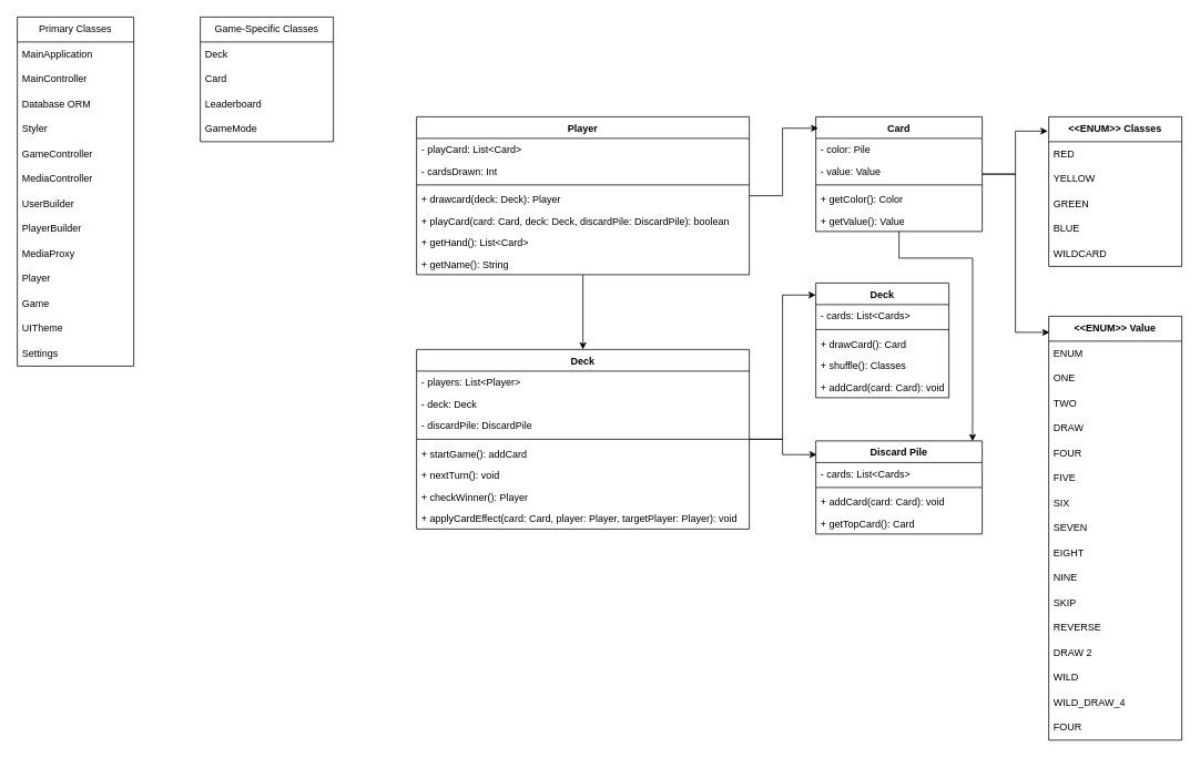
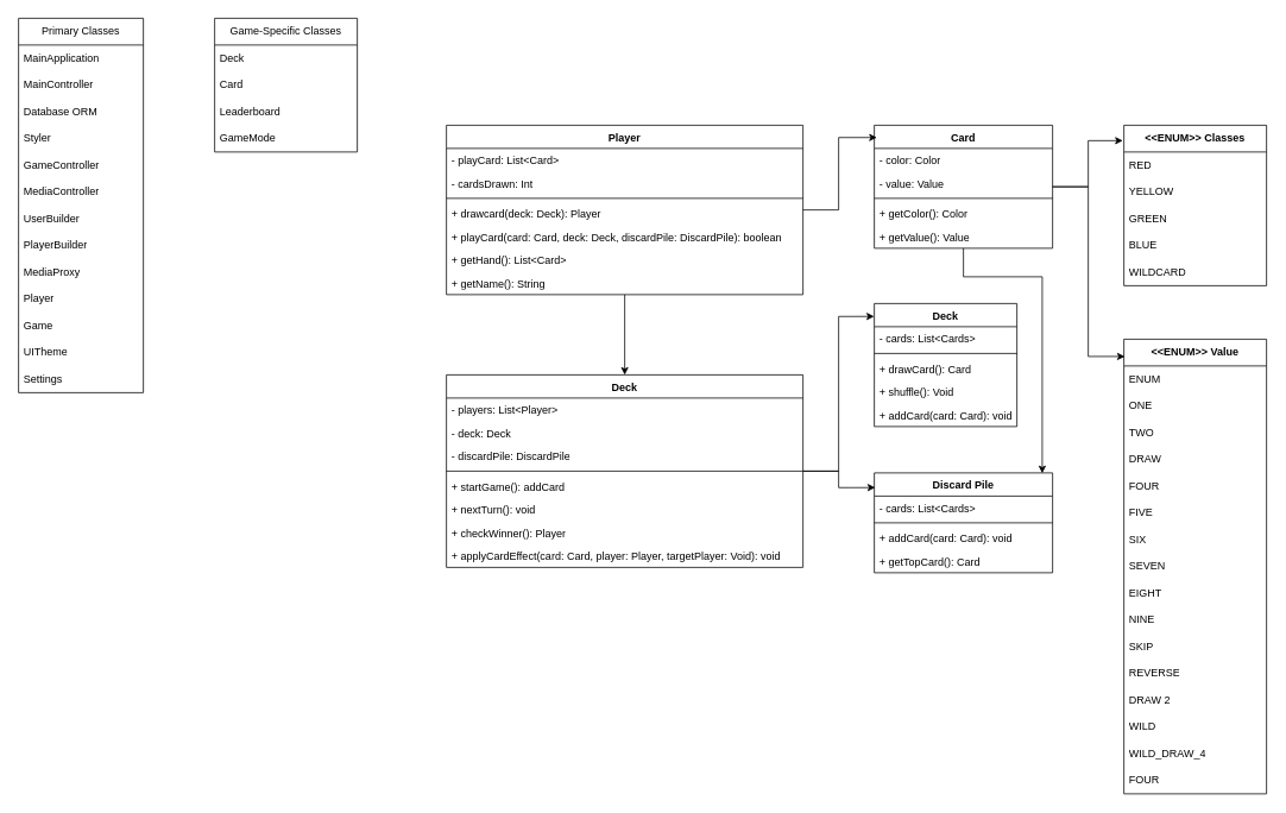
- <mxCell id="31" value="- color: Pile" style="text;strokeColor=none;fillColor=none;align=left;verticalAlign=top;spacingLeft=4;spacingRight=4;overflow=hidden;rotatable=0;points=[[0,0.5],[1,0.5]];portConstraint=eastwest;whiteSpace=wrap;html=1;" vertex="1" parent="30"><mxGeometry y="26" width="200" height="26" as="geometry" /></mxCell>
+ <mxCell id="31" value="- color: Color" style="text;strokeColor=none;fillColor=none;align=left;verticalAlign=top;spacingLeft=4;spacingRight=4;overflow=hidden;rotatable=0;points=[[0,0.5],[1,0.5]];portConstraint=eastwest;whiteSpace=wrap;html=1;" vertex="1" parent="30"><mxGeometry y="26" width="200" height="26" as="geometry" /></mxCell>
- <mxCell id="63" value="+ shuffle(): Classes" style="text;strokeColor=none;fillColor=none;align=left;verticalAlign=top;spacingLeft=4;spacingRight=4;overflow=hidden;rotatable=0;points=[[0,0.5],[1,0.5]];portConstraint=eastwest;whiteSpace=wrap;html=1;" vertex="1" parent="59"><mxGeometry y="86" width="160" height="26" as="geometry" /></mxCell>
+ <mxCell id="63" value="+ shuffle(): Void" style="text;strokeColor=none;fillColor=none;align=left;verticalAlign=top;spacingLeft=4;spacingRight=4;overflow=hidden;rotatable=0;points=[[0,0.5],[1,0.5]];portConstraint=eastwest;whiteSpace=wrap;html=1;" vertex="1" parent="59"><mxGeometry y="86" width="160" height="26" as="geometry" /></mxCell>
- <mxCell id="73" value="+ applyCardEffect(card: Card, player:&amp;nbsp;Player, targetPlayer: Player): void" style="text;strokeColor=none;fillColor=none;align=left;verticalAlign=top;spacingLeft=4;spacingRight=4;overflow=hidden;rotatable=0;points=[[0,0.5],[1,0.5]];portConstraint=eastwest;whiteSpace=wrap;html=1;" vertex="1" parent="65"><mxGeometry y="190" width="400" height="26" as="geometry" /></mxCell>
+ <mxCell id="73" value="+ applyCardEffect(card: Card, player:&amp;nbsp;Player, targetPlayer: Void): void" style="text;strokeColor=none;fillColor=none;align=left;verticalAlign=top;spacingLeft=4;spacingRight=4;overflow=hidden;rotatable=0;points=[[0,0.5],[1,0.5]];portConstraint=eastwest;whiteSpace=wrap;html=1;" vertex="1" parent="65"><mxGeometry y="190" width="400" height="26" as="geometry" /></mxCell>
